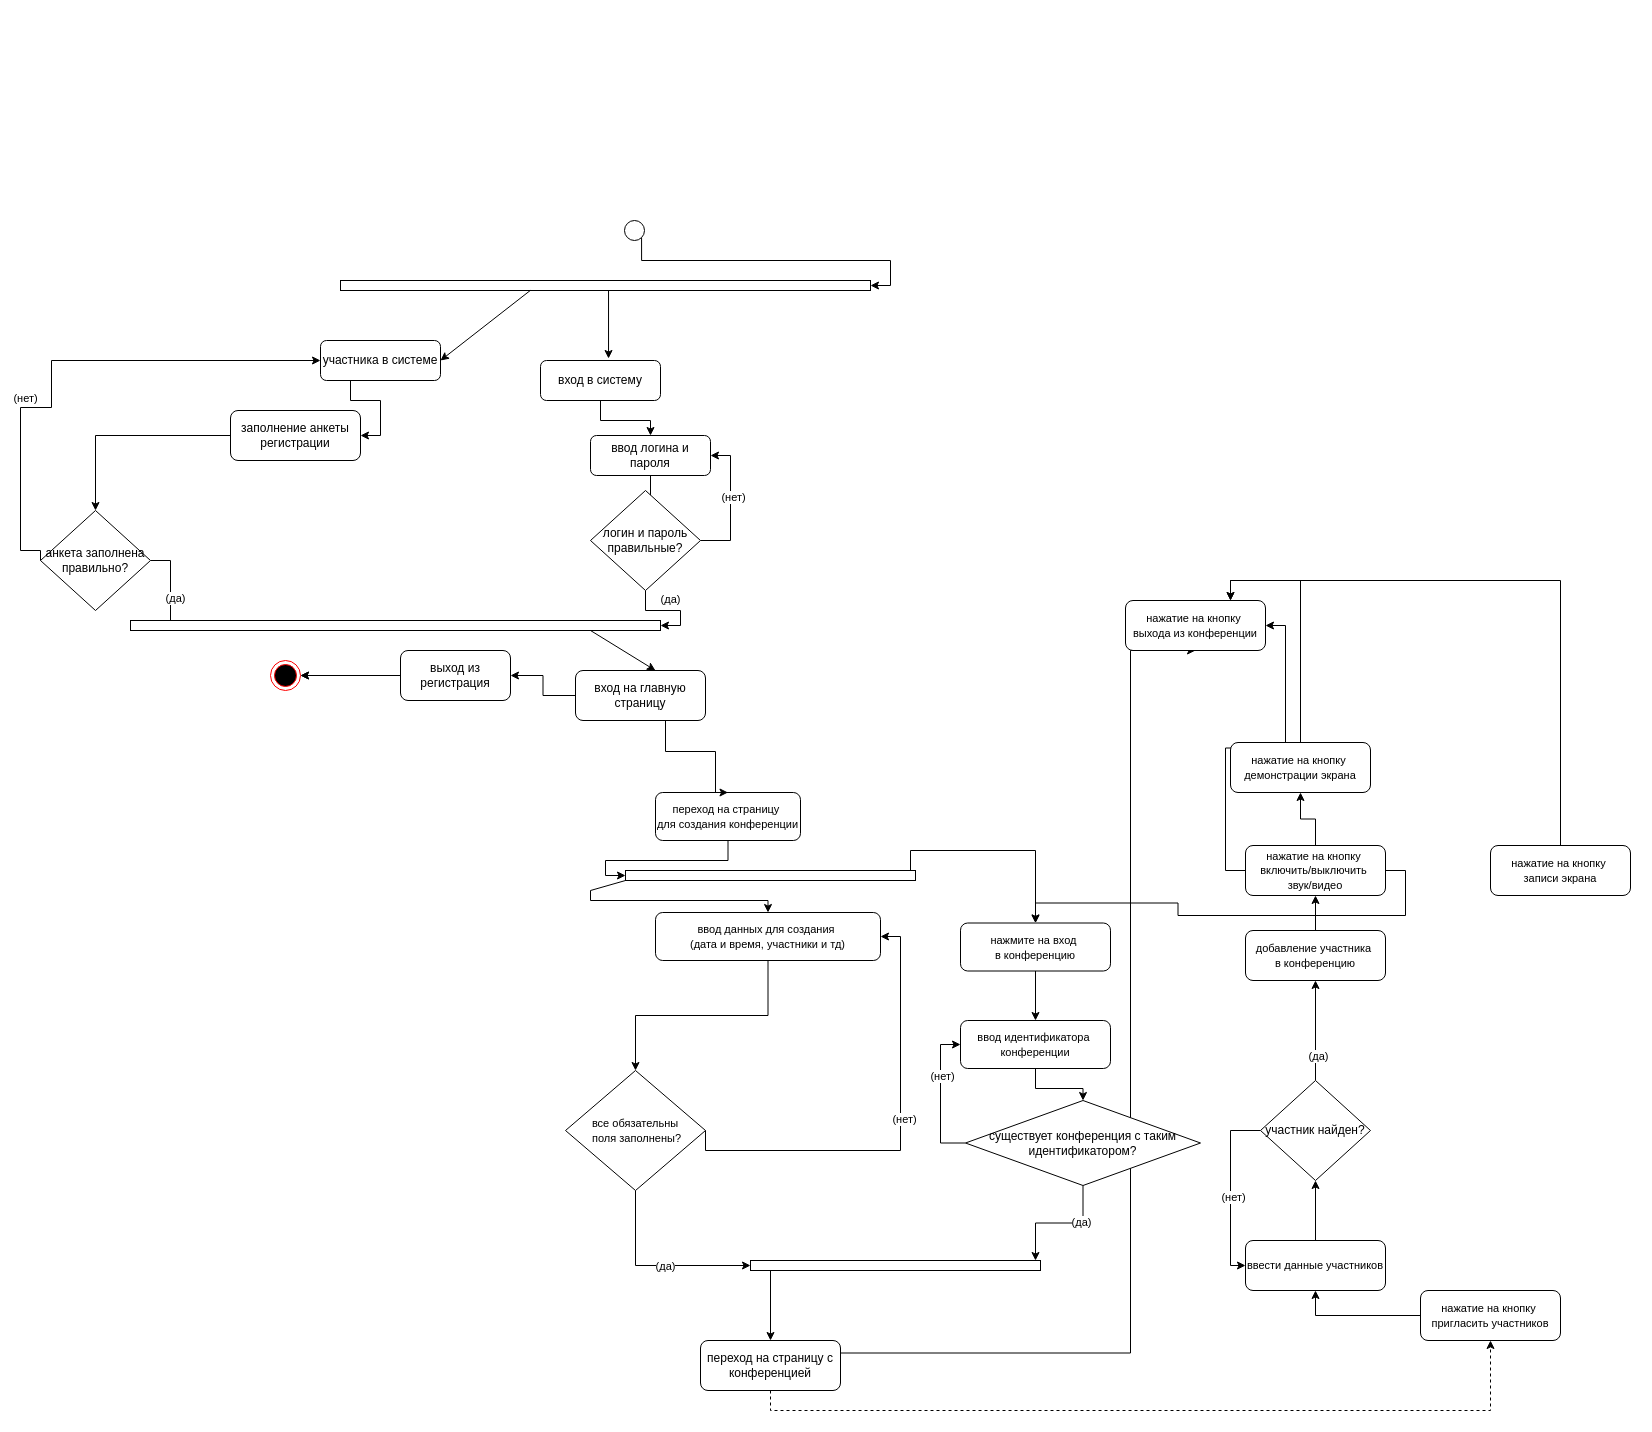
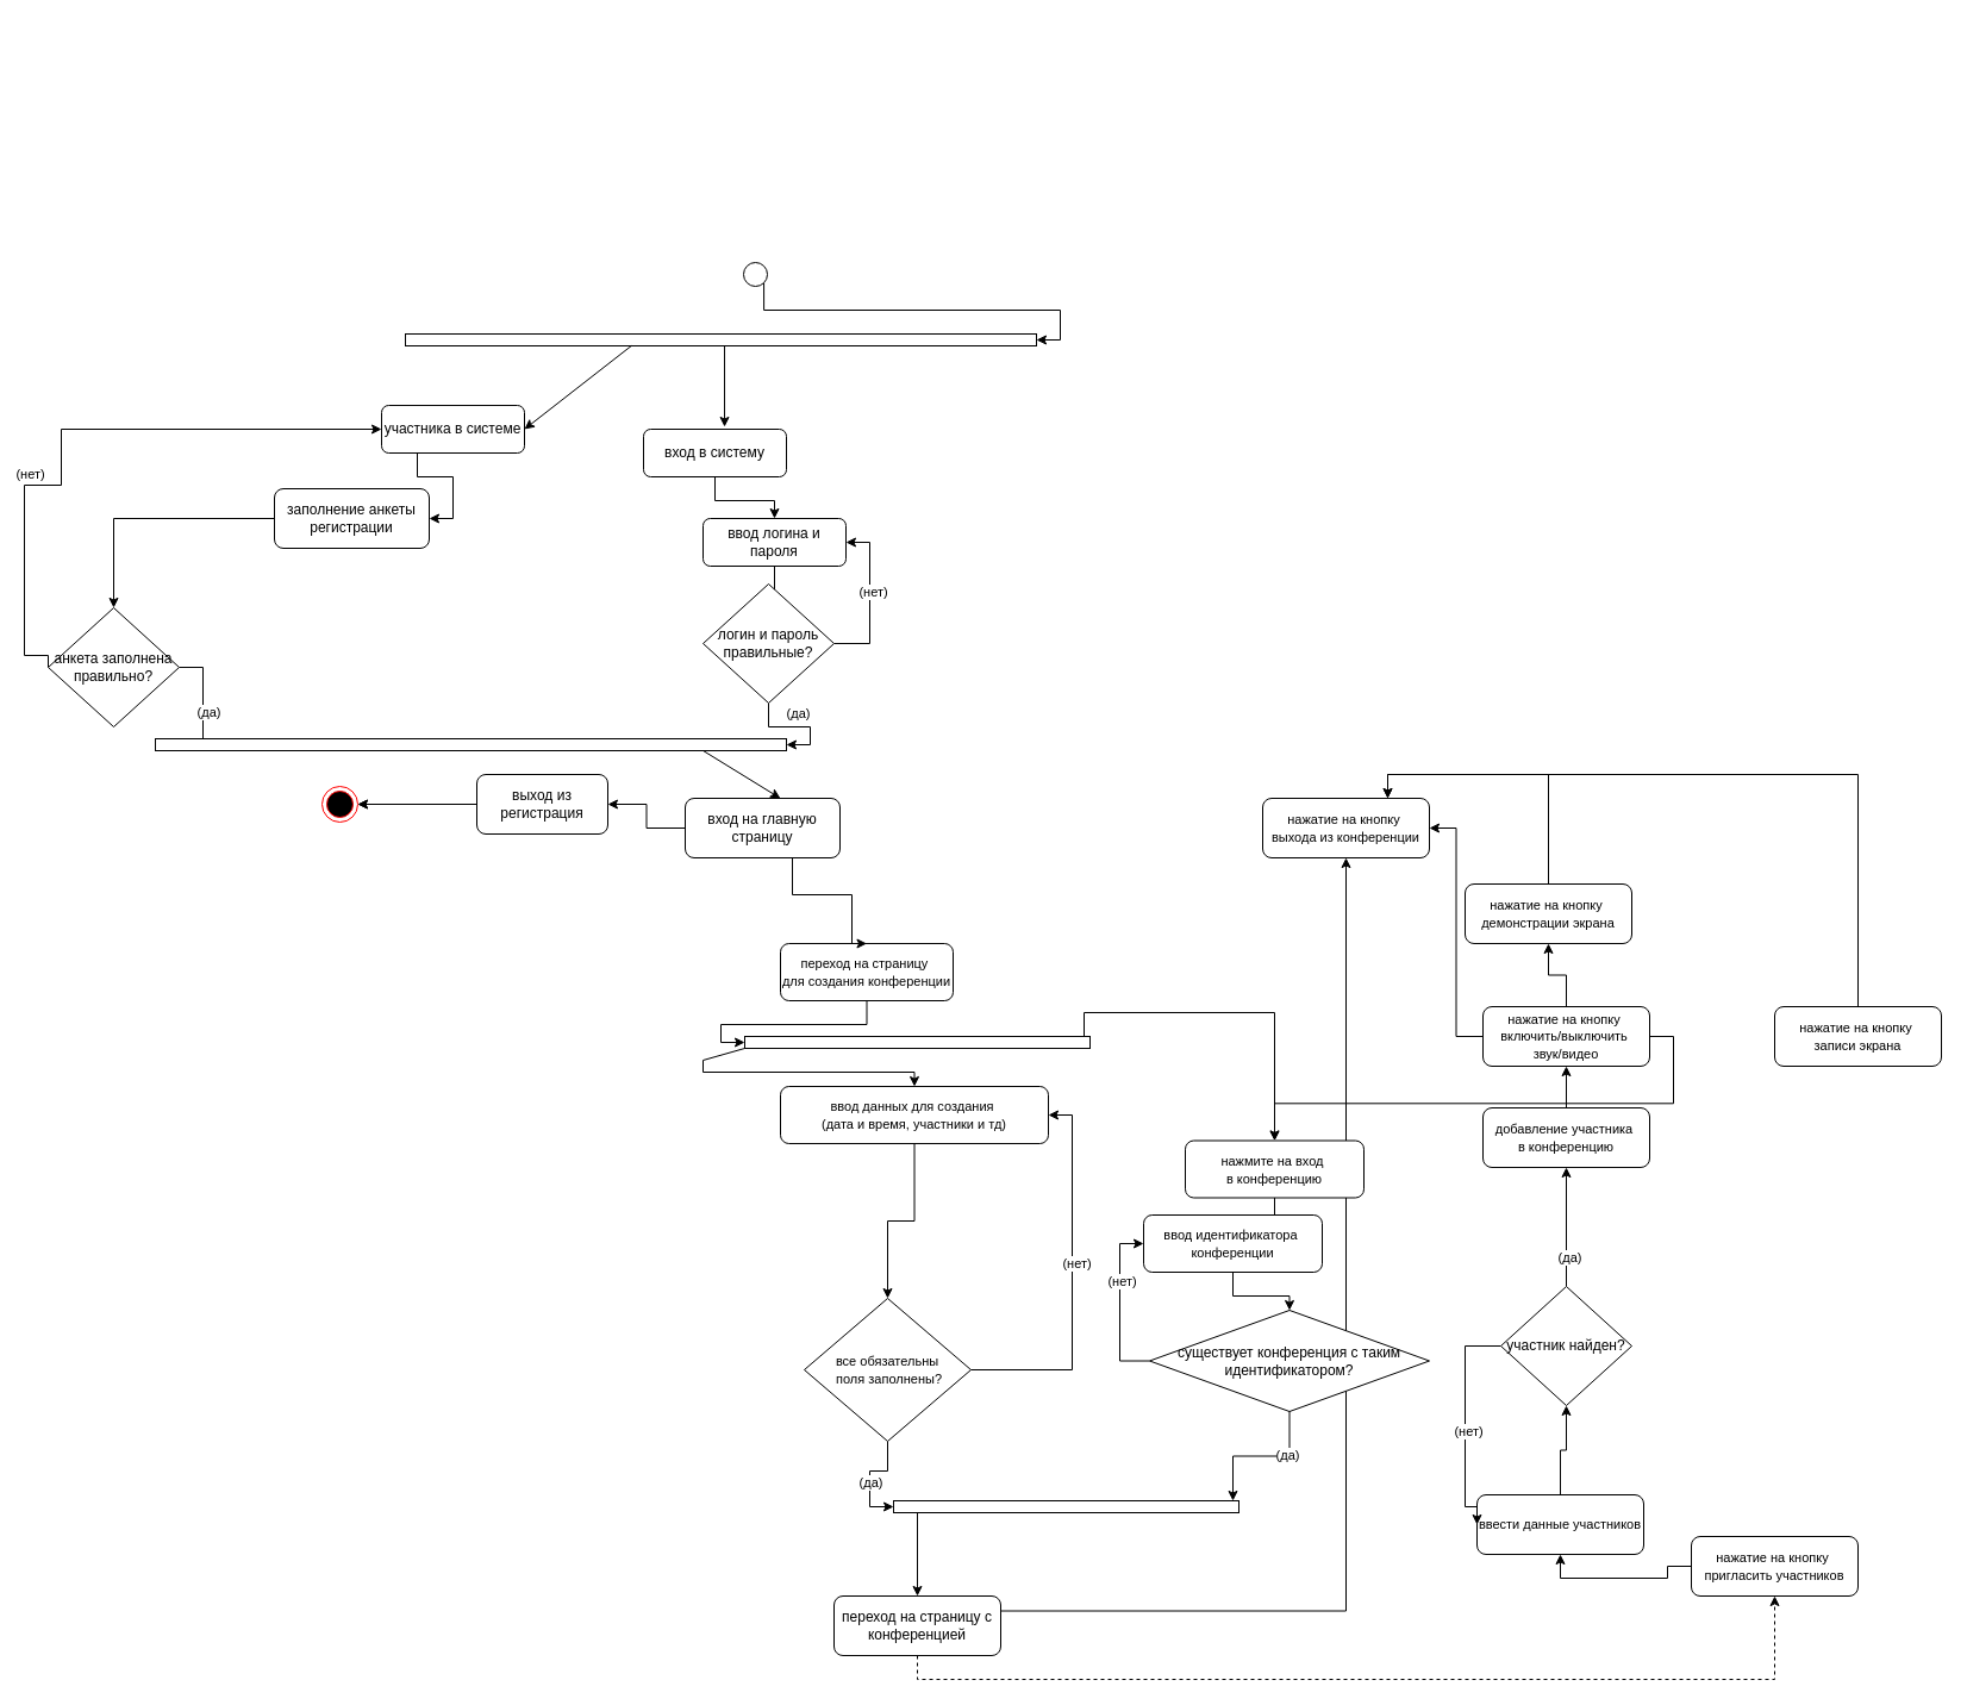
- <mxCell id="79" value="&lt;span style=&quot;font-size: 11px; text-wrap-mode: nowrap; background-color: rgb(255, 255, 255);&quot;&gt;&lt;font style=&quot;vertical-align: inherit;&quot;&gt;&lt;font style=&quot;vertical-align: inherit;&quot;&gt;&lt;font style=&quot;vertical-align: inherit;&quot;&gt;&lt;font style=&quot;vertical-align: inherit;&quot;&gt;нажатие на кнопку&amp;nbsp;&lt;/font&gt;&lt;/font&gt;&lt;/font&gt;&lt;/font&gt;&lt;/span&gt;&lt;div&gt;&lt;span style=&quot;font-size: 11px; text-wrap-mode: nowrap; background-color: rgb(255, 255, 255);&quot;&gt;&lt;font style=&quot;vertical-align: inherit;&quot;&gt;&lt;font style=&quot;vertical-align: inherit;&quot;&gt;выхода из конференции&lt;/font&gt;&lt;/font&gt;&lt;/span&gt;&lt;/div&gt;" style="rounded=1;whiteSpace=wrap;html=1;" vertex="1" parent="1"><mxGeometry x="1125" y="600" width="140" height="50" as="geometry" /></mxCell>
+ <mxCell id="79" value="&lt;span style=&quot;font-size: 11px; text-wrap-mode: nowrap; background-color: rgb(255, 255, 255);&quot;&gt;&lt;font style=&quot;vertical-align: inherit;&quot;&gt;&lt;font style=&quot;vertical-align: inherit;&quot;&gt;&lt;font style=&quot;vertical-align: inherit;&quot;&gt;&lt;font style=&quot;vertical-align: inherit;&quot;&gt;нажатие на кнопку&amp;nbsp;&lt;/font&gt;&lt;/font&gt;&lt;/font&gt;&lt;/font&gt;&lt;/span&gt;&lt;div&gt;&lt;span style=&quot;font-size: 11px; text-wrap-mode: nowrap; background-color: rgb(255, 255, 255);&quot;&gt;&lt;font style=&quot;vertical-align: inherit;&quot;&gt;&lt;font style=&quot;vertical-align: inherit;&quot;&gt;выхода из конференции&lt;/font&gt;&lt;/font&gt;&lt;/span&gt;&lt;/div&gt;" style="rounded=1;whiteSpace=wrap;html=1;" vertex="1" parent="1"><mxGeometry x="1060" y="670" width="140" height="50" as="geometry" /></mxCell>
- <mxCell id="53" value="&lt;span style=&quot;font-size: 11px; text-wrap: nowrap; background-color: rgb(255, 255, 255);&quot;&gt;&lt;font style=&quot;vertical-align: inherit;&quot;&gt;&lt;font style=&quot;vertical-align: inherit;&quot;&gt;&lt;font style=&quot;vertical-align: inherit;&quot;&gt;&lt;font style=&quot;vertical-align: inherit;&quot;&gt;нажмите на вход&amp;nbsp;&lt;/font&gt;&lt;/font&gt;&lt;/font&gt;&lt;/font&gt;&lt;/span&gt;&lt;div&gt;&lt;span style=&quot;font-size: 11px; text-wrap: nowrap; background-color: rgb(255, 255, 255);&quot;&gt;&lt;font style=&quot;vertical-align: inherit;&quot;&gt;&lt;font style=&quot;vertical-align: inherit;&quot;&gt;в конференцию&lt;/font&gt;&lt;/font&gt;&lt;/span&gt;&lt;/div&gt;" style="rounded=1;whiteSpace=wrap;html=1;" vertex="1" parent="1"><mxGeometry x="960" y="922.5" width="150" height="48" as="geometry" /></mxCell>
+ <mxCell id="53" value="&lt;span style=&quot;font-size: 11px; text-wrap: nowrap; background-color: rgb(255, 255, 255);&quot;&gt;&lt;font style=&quot;vertical-align: inherit;&quot;&gt;&lt;font style=&quot;vertical-align: inherit;&quot;&gt;&lt;font style=&quot;vertical-align: inherit;&quot;&gt;&lt;font style=&quot;vertical-align: inherit;&quot;&gt;нажмите на вход&amp;nbsp;&lt;/font&gt;&lt;/font&gt;&lt;/font&gt;&lt;/font&gt;&lt;/span&gt;&lt;div&gt;&lt;span style=&quot;font-size: 11px; text-wrap: nowrap; background-color: rgb(255, 255, 255);&quot;&gt;&lt;font style=&quot;vertical-align: inherit;&quot;&gt;&lt;font style=&quot;vertical-align: inherit;&quot;&gt;в конференцию&lt;/font&gt;&lt;/font&gt;&lt;/span&gt;&lt;/div&gt;" style="rounded=1;whiteSpace=wrap;html=1;" vertex="1" parent="1"><mxGeometry x="995" y="957.5" width="150" height="48" as="geometry" /></mxCell>
- <mxCell id="47" value="&lt;font style=&quot;font-size: 11px; text-wrap-mode: nowrap; vertical-align: inherit;&quot;&gt;&lt;font style=&quot;vertical-align: inherit;&quot;&gt;&lt;font style=&quot;vertical-align: inherit;&quot;&gt;&lt;font style=&quot;vertical-align: inherit;&quot;&gt;&lt;font style=&quot;vertical-align: inherit;&quot;&gt;&lt;font style=&quot;vertical-align: inherit;&quot;&gt;&lt;font style=&quot;vertical-align: inherit;&quot;&gt;все обязательны&lt;/font&gt;&lt;/font&gt;&lt;/font&gt;&lt;/font&gt;&lt;/font&gt;&lt;/font&gt;&lt;/font&gt;&lt;div&gt;&lt;font style=&quot;font-size: 11px; text-wrap-mode: nowrap; vertical-align: inherit;&quot;&gt;&lt;font style=&quot;vertical-align: inherit;&quot;&gt;&lt;font style=&quot;vertical-align: inherit;&quot;&gt;&lt;font style=&quot;vertical-align: inherit;&quot;&gt;&lt;font style=&quot;vertical-align: inherit;&quot;&gt;&amp;nbsp;поля заполнены?&lt;/font&gt;&lt;/font&gt;&lt;/font&gt;&lt;/font&gt;&lt;/font&gt;&lt;/div&gt;" style="rhombus;whiteSpace=wrap;html=1;" vertex="1" parent="1"><mxGeometry x="565" y="1070" width="140" height="120" as="geometry" /></mxCell>
+ <mxCell id="47" value="&lt;font style=&quot;font-size: 11px; text-wrap-mode: nowrap; vertical-align: inherit;&quot;&gt;&lt;font style=&quot;vertical-align: inherit;&quot;&gt;&lt;font style=&quot;vertical-align: inherit;&quot;&gt;&lt;font style=&quot;vertical-align: inherit;&quot;&gt;&lt;font style=&quot;vertical-align: inherit;&quot;&gt;&lt;font style=&quot;vertical-align: inherit;&quot;&gt;&lt;font style=&quot;vertical-align: inherit;&quot;&gt;все обязательны&lt;/font&gt;&lt;/font&gt;&lt;/font&gt;&lt;/font&gt;&lt;/font&gt;&lt;/font&gt;&lt;/font&gt;&lt;div&gt;&lt;font style=&quot;font-size: 11px; text-wrap-mode: nowrap; vertical-align: inherit;&quot;&gt;&lt;font style=&quot;vertical-align: inherit;&quot;&gt;&lt;font style=&quot;vertical-align: inherit;&quot;&gt;&lt;font style=&quot;vertical-align: inherit;&quot;&gt;&lt;font style=&quot;vertical-align: inherit;&quot;&gt;&amp;nbsp;поля заполнены?&lt;/font&gt;&lt;/font&gt;&lt;/font&gt;&lt;/font&gt;&lt;/font&gt;&lt;/div&gt;" style="rhombus;whiteSpace=wrap;html=1;" vertex="1" parent="1"><mxGeometry x="675" y="1090" width="140" height="120" as="geometry" /></mxCell>
- <mxCell id="66" value="&lt;span style=&quot;font-size: 11px; text-wrap: nowrap; background-color: rgb(255, 255, 255);&quot;&gt;&lt;font style=&quot;vertical-align: inherit;&quot;&gt;&lt;font style=&quot;vertical-align: inherit;&quot;&gt;ввести данные участников&lt;/font&gt;&lt;/font&gt;&lt;/span&gt;" style="rounded=1;whiteSpace=wrap;html=1;" vertex="1" parent="1"><mxGeometry x="1245" y="1240" width="140" height="50" as="geometry" /></mxCell>
+ <mxCell id="66" value="&lt;span style=&quot;font-size: 11px; text-wrap: nowrap; background-color: rgb(255, 255, 255);&quot;&gt;&lt;font style=&quot;vertical-align: inherit;&quot;&gt;&lt;font style=&quot;vertical-align: inherit;&quot;&gt;ввести данные участников&lt;/font&gt;&lt;/font&gt;&lt;/span&gt;" style="rounded=1;whiteSpace=wrap;html=1;" vertex="1" parent="1"><mxGeometry x="1240" y="1255" width="140" height="50" as="geometry" /></mxCell>
